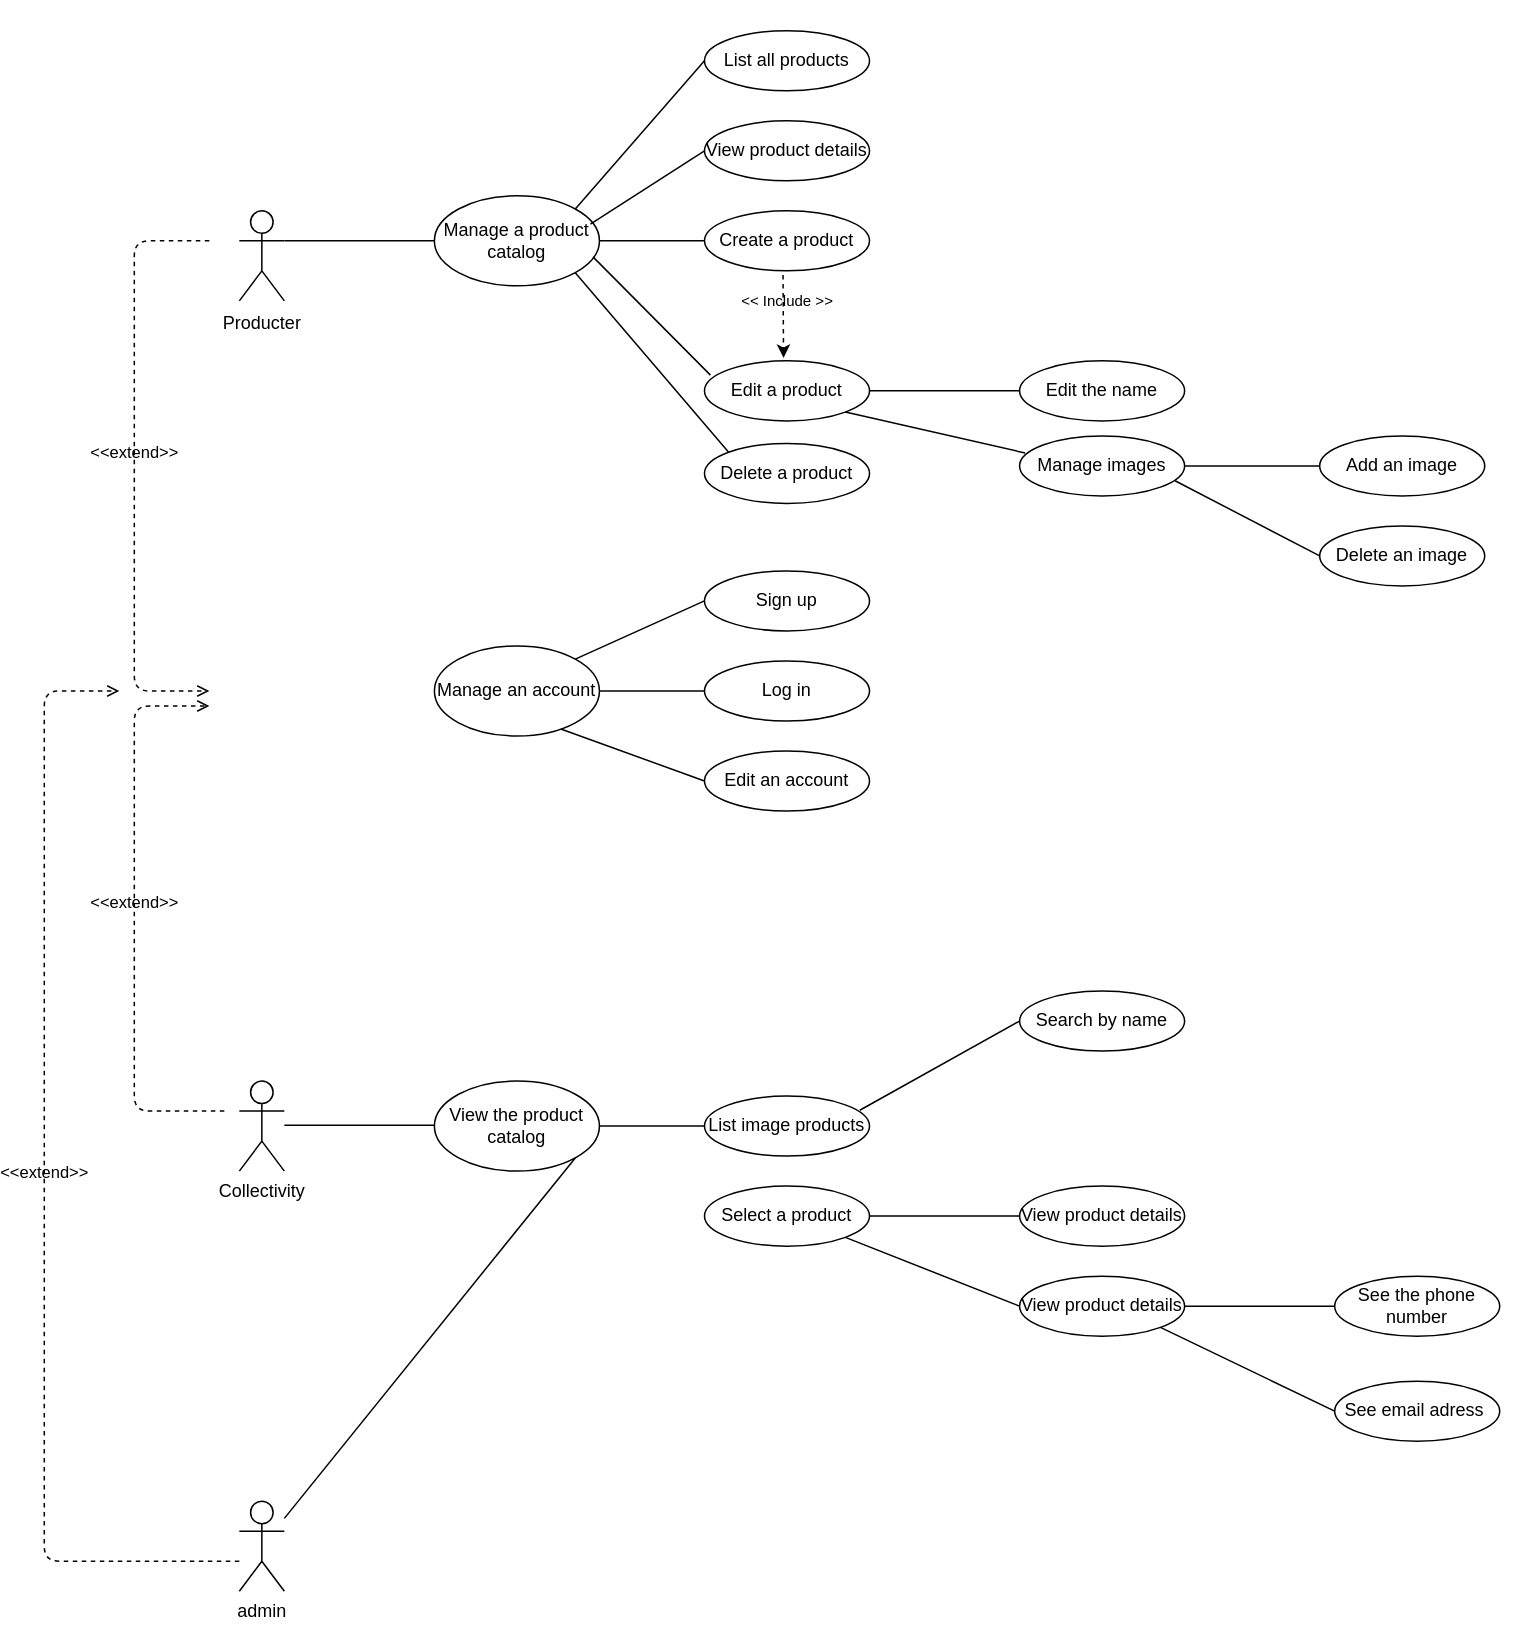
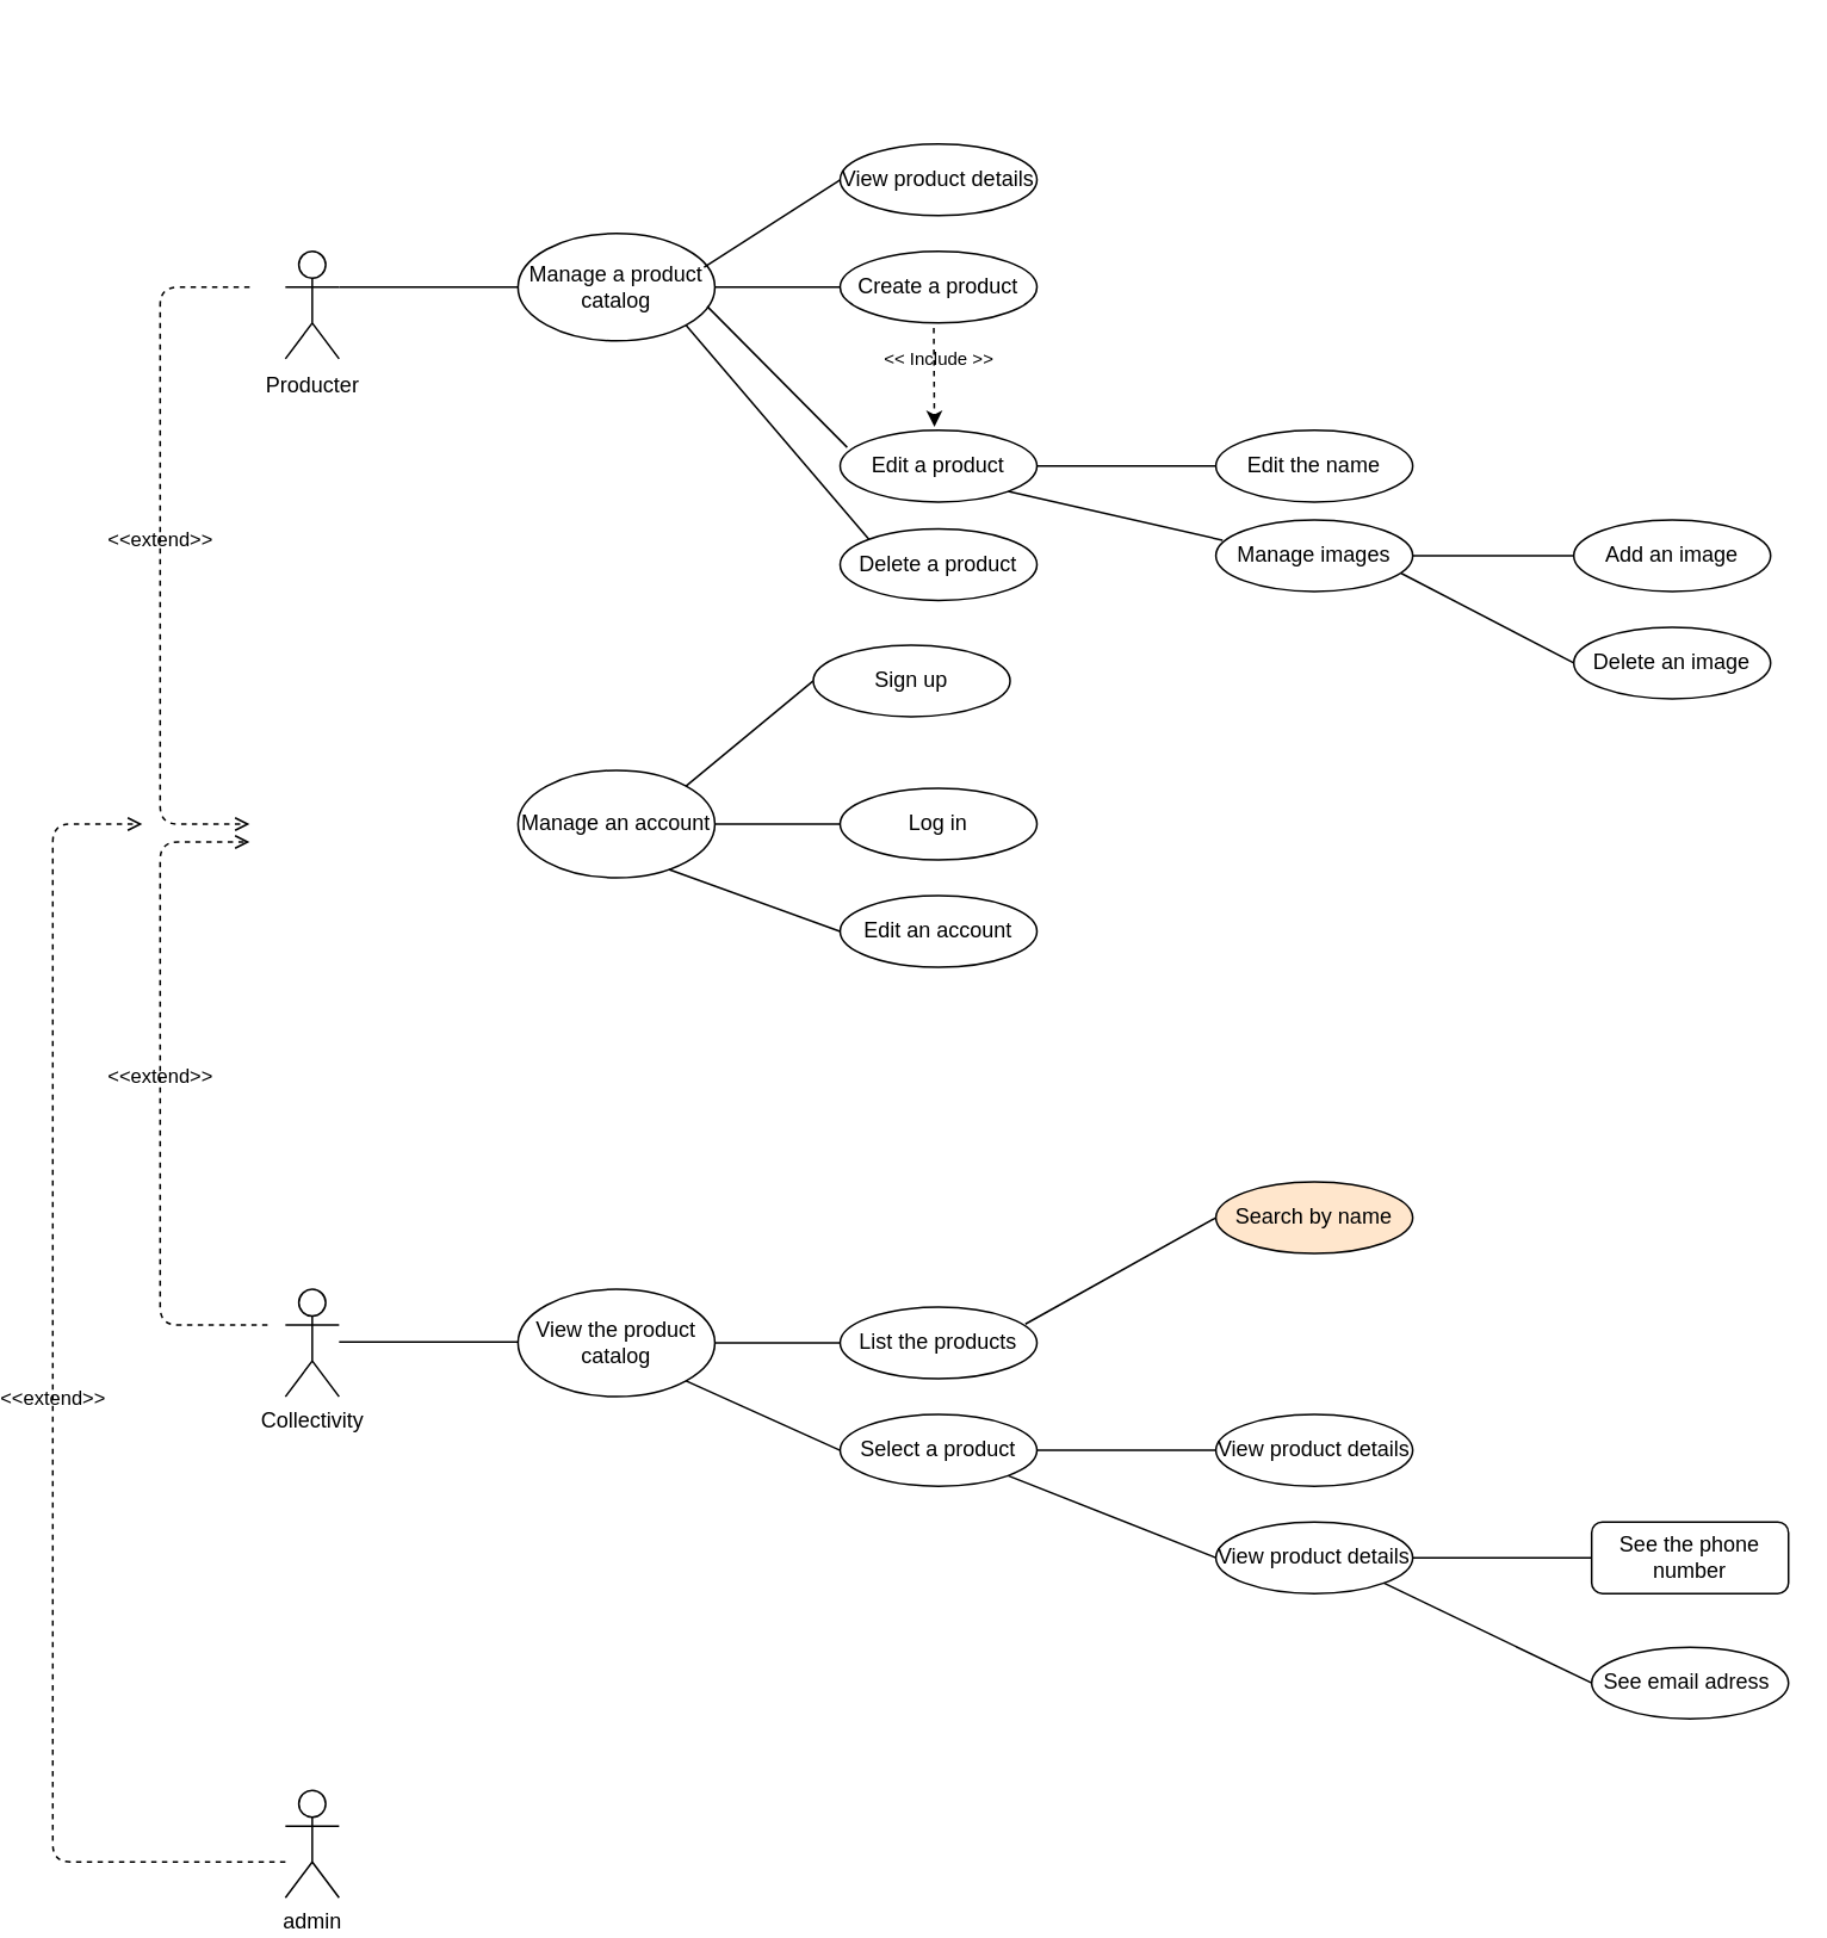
- <mxCell id="11" value="List all products" style="ellipse;whiteSpace=wrap;html=1;" parent="1" vertex="1"><mxGeometry x="460" y="20" width="110" height="40" as="geometry" /></mxCell>
- <mxCell id="10" value="" style="endArrow=none;html=1;exitX=1;exitY=0;exitDx=0;exitDy=0;entryX=0;entryY=0.5;entryDx=0;entryDy=0;" parent="1" source="7" target="11" edge="1"><mxGeometry width="50" height="50" relative="1" as="geometry"><mxPoint x="385" y="150" as="sourcePoint" /><mxPoint x="460" y="100" as="targetPoint" /></mxGeometry></mxCell>
- <mxCell id="31" value="Sign up" style="ellipse;whiteSpace=wrap;html=1;" parent="1" vertex="1"><mxGeometry x="460" y="380" width="110" height="40" as="geometry" /></mxCell>
+ <mxCell id="31" value="Sign up" style="ellipse;whiteSpace=wrap;html=1;" parent="1" vertex="1"><mxGeometry x="445" y="360" width="110" height="40" as="geometry" /></mxCell>
- <mxCell id="41" value="Search by name" style="ellipse;whiteSpace=wrap;html=1;" parent="1" vertex="1"><mxGeometry x="670" y="660" width="110" height="40" as="geometry" /></mxCell>
+ <mxCell id="41" value="Search by name" style="ellipse;whiteSpace=wrap;html=1;fillColor=#ffe6cc;" parent="1" vertex="1"><mxGeometry x="670" y="660" width="110" height="40" as="geometry" /></mxCell>
- <mxCell id="37" value="List image products" style="ellipse;whiteSpace=wrap;html=1;" parent="1" vertex="1"><mxGeometry x="460" y="730" width="110" height="40" as="geometry" /></mxCell>
+ <mxCell id="37" value="List the products" style="ellipse;whiteSpace=wrap;html=1;" parent="1" vertex="1"><mxGeometry x="460" y="730" width="110" height="40" as="geometry" /></mxCell>
- <mxCell id="47" value="See the phone number" style="ellipse;whiteSpace=wrap;html=1;" parent="1" vertex="1"><mxGeometry x="880" y="850" width="110" height="40" as="geometry" /></mxCell>
+ <mxCell id="47" value="See the phone number" style="whiteSpace=wrap;html=1;rounded=1;" parent="1" vertex="1"><mxGeometry x="880" y="850" width="110" height="40" as="geometry" /></mxCell>
- <mxCell id="38" value="" style="endArrow=none;html=1;exitX=1;exitY=1;exitDx=0;exitDy=0;" parent="1" source="8" target="50" edge="1"><mxGeometry width="50" height="50" relative="1" as="geometry"><mxPoint x="379" y="770" as="sourcePoint" /><mxPoint x="450" y="800" as="targetPoint" /></mxGeometry></mxCell>
+ <mxCell id="38" value="" style="endArrow=none;html=1;entryX=0;entryY=0.5;entryDx=0;entryDy=0;exitX=1;exitY=1;exitDx=0;exitDy=0;" parent="1" source="8" target="39" edge="1"><mxGeometry width="50" height="50" relative="1" as="geometry"><mxPoint x="379" y="770" as="sourcePoint" /><mxPoint x="450" y="800" as="targetPoint" /></mxGeometry></mxCell>
